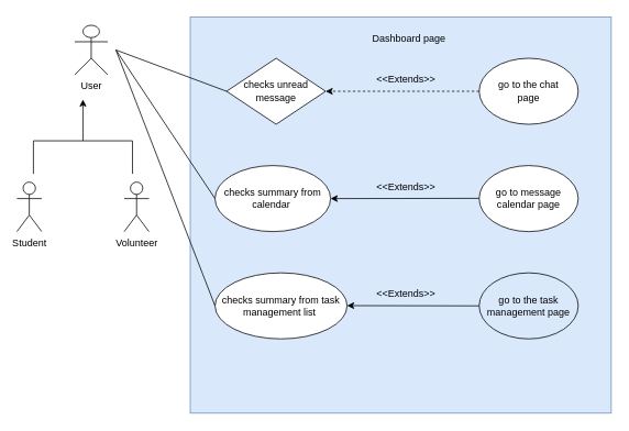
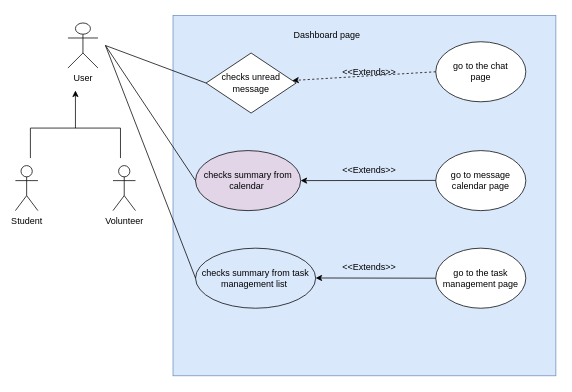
- <mxCell id="10" value="Dashboard page" style="text;strokeColor=none;fillColor=none;align=left;verticalAlign=middle;spacingLeft=4;spacingRight=4;overflow=hidden;points=[[0,0.5],[1,0.5]];portConstraint=eastwest;rotatable=0;" vertex="1" parent="1"><mxGeometry x="445" y="30" width="105" height="30" as="geometry" /></mxCell>
+ <mxCell id="10" value="Dashboard page" style="text;strokeColor=none;fillColor=none;align=left;verticalAlign=middle;spacingLeft=4;spacingRight=4;overflow=hidden;points=[[0,0.5],[1,0.5]];portConstraint=eastwest;rotatable=0;" vertex="1" parent="1"><mxGeometry x="385" y="30" width="105" height="30" as="geometry" /></mxCell>
- <mxCell id="14" value="go to the chat &lt;br&gt;page" style="ellipse;whiteSpace=wrap;html=1;" vertex="1" parent="1"><mxGeometry x="580" y="70" width="120" height="80" as="geometry" /></mxCell>
+ <mxCell id="14" value="go to the chat &lt;br&gt;page" style="ellipse;whiteSpace=wrap;html=1;" vertex="1" parent="1"><mxGeometry x="580" y="55" width="120" height="80" as="geometry" /></mxCell>
- <mxCell id="12" value="checks summary from calendar&amp;nbsp;" style="ellipse;whiteSpace=wrap;html=1;" vertex="1" parent="1"><mxGeometry x="260" y="200" width="140" height="80" as="geometry" /></mxCell>
+ <mxCell id="12" value="checks summary from calendar&amp;nbsp;" style="ellipse;whiteSpace=wrap;html=1;fillColor=#e1d5e7;" vertex="1" parent="1"><mxGeometry x="260" y="200" width="140" height="80" as="geometry" /></mxCell>
- <mxCell id="13" value="checks summary from task management list&amp;nbsp;" style="ellipse;whiteSpace=wrap;html=1;" vertex="1" parent="1"><mxGeometry x="260" y="330" width="160" height="80" as="geometry" /></mxCell>
+ <mxCell id="13" value="checks summary from task management list&amp;nbsp;" style="ellipse;whiteSpace=wrap;html=1;fillColor=#dae8fc;" vertex="1" parent="1"><mxGeometry x="260" y="330" width="160" height="80" as="geometry" /></mxCell>
- <mxCell id="16" value="go to the task management page" style="ellipse;whiteSpace=wrap;html=1;fillColor=#dae8fc;" vertex="1" parent="1"><mxGeometry x="580" y="330" width="120" height="80" as="geometry" /></mxCell>
+ <mxCell id="16" value="go to the task management page" style="ellipse;whiteSpace=wrap;html=1;" vertex="1" parent="1"><mxGeometry x="580" y="330" width="120" height="80" as="geometry" /></mxCell>
